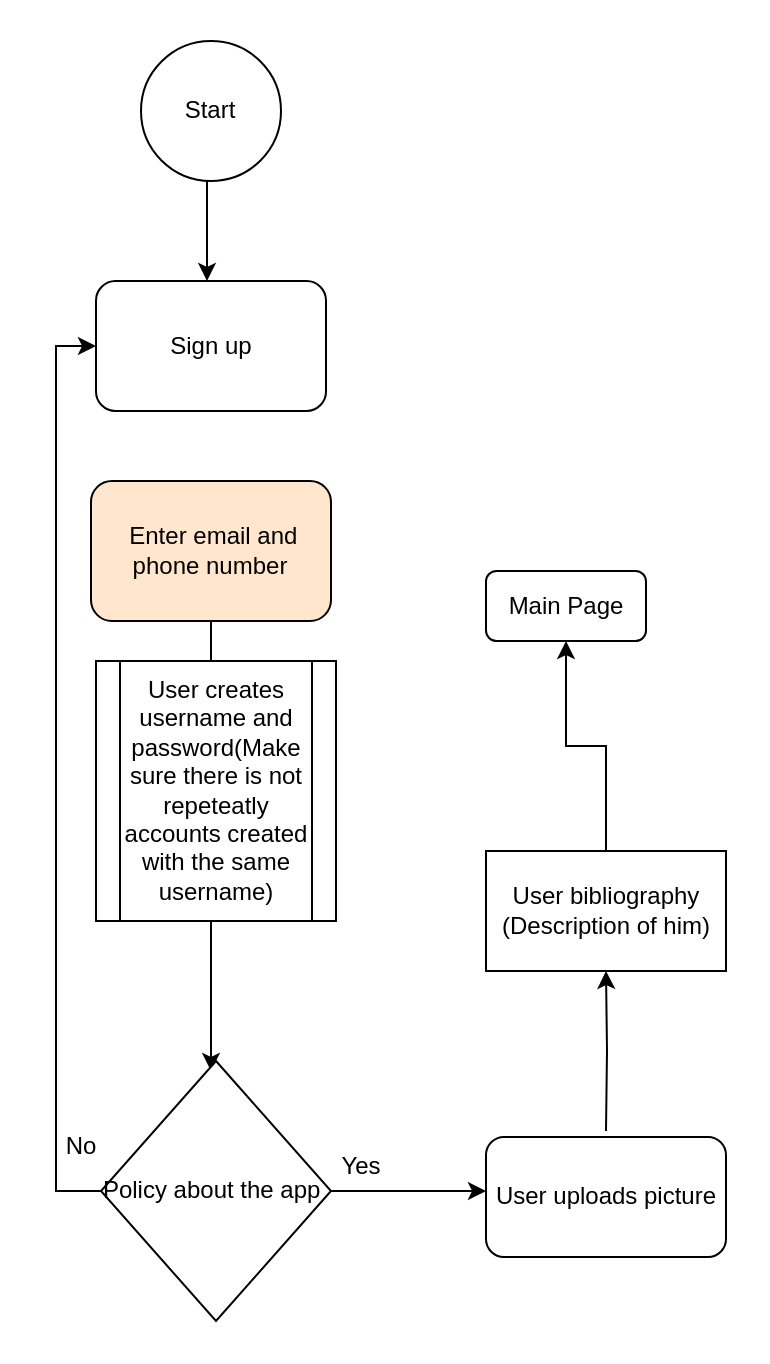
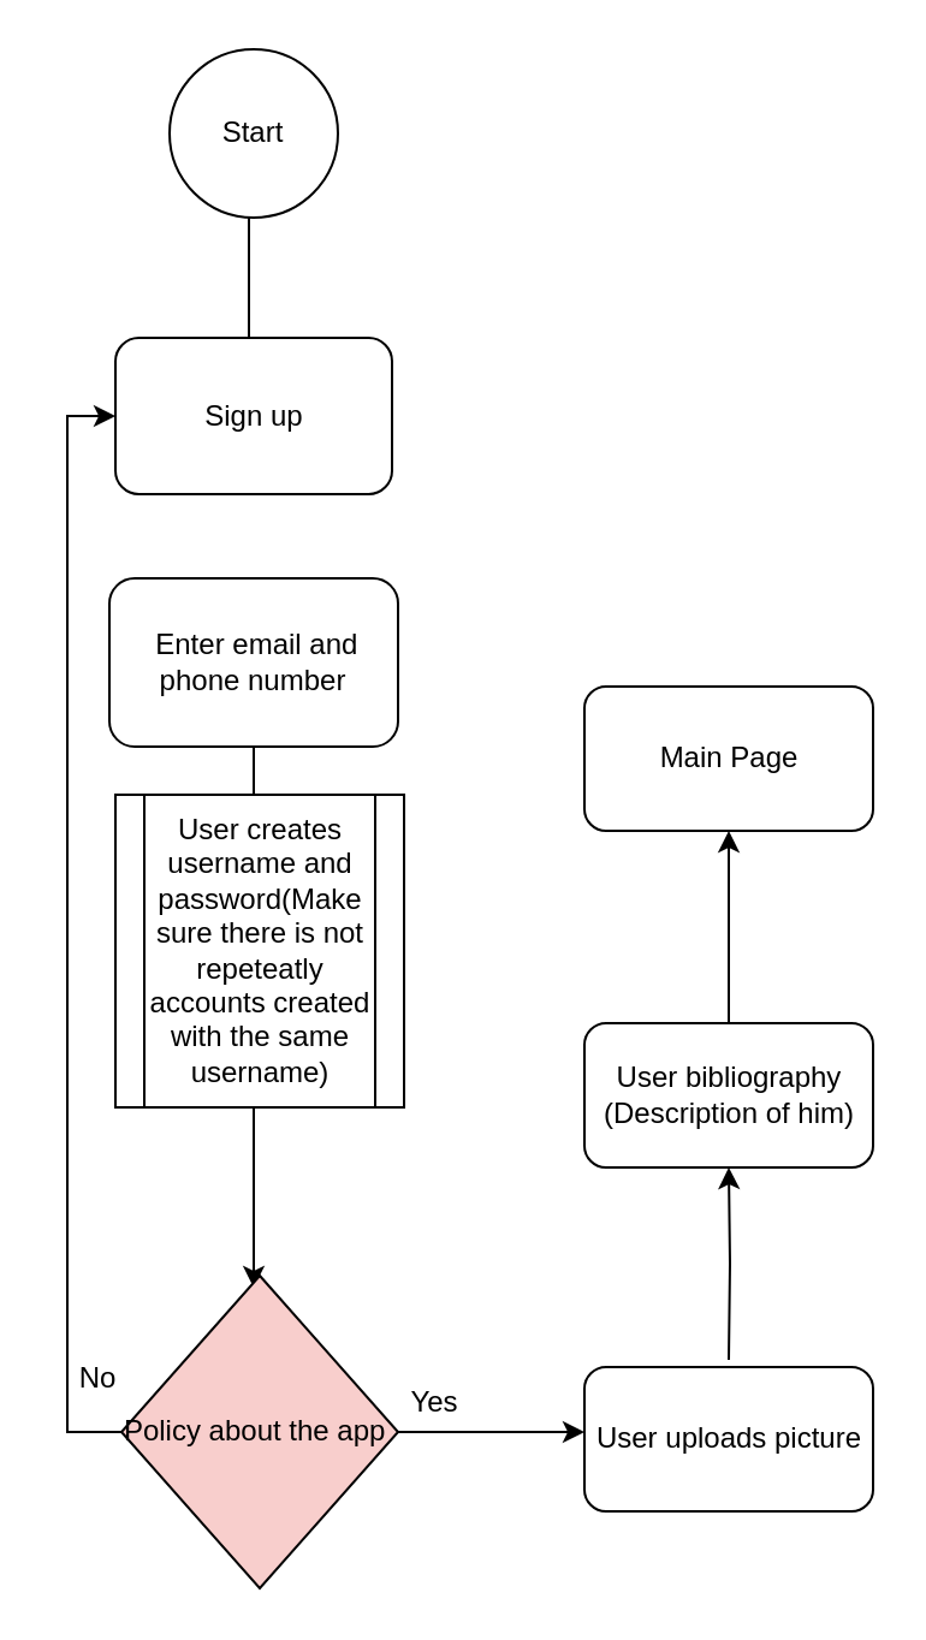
- <mxCell id="2" value="" style="edgeStyle=orthogonalEdgeStyle;rounded=0;orthogonalLoop=1;jettySize=auto;html=1;" parent="1" source="3" target="4" edge="1"><mxGeometry relative="1" as="geometry"><Array as="points"><mxPoint x="103" y="130" /><mxPoint x="103" y="130" /></Array></mxGeometry></mxCell>
+ <mxCell id="2" value="" style="edgeStyle=orthogonalEdgeStyle;rounded=0;orthogonalLoop=1;jettySize=auto;html=1;endArrow=none;" parent="1" source="3" target="4" edge="1"><mxGeometry relative="1" as="geometry"><Array as="points"><mxPoint x="103" y="130" /><mxPoint x="103" y="130" /></Array></mxGeometry></mxCell>
- <mxCell id="6" value="&amp;nbsp;Enter email and phone number" style="rounded=1;whiteSpace=wrap;html=1;fillColor=#ffe6cc;" parent="1" vertex="1"><mxGeometry x="45" y="240" width="120" height="70" as="geometry" /></mxCell>
+ <mxCell id="6" value="&amp;nbsp;Enter email and phone number" style="rounded=1;whiteSpace=wrap;html=1;" parent="1" vertex="1"><mxGeometry x="45" y="240" width="120" height="70" as="geometry" /></mxCell>
- <mxCell id="18" value="Main Page" style="rounded=1;whiteSpace=wrap;html=1;" vertex="1" parent="1"><mxGeometry x="242.5" y="285" width="80" height="35" as="geometry" /></mxCell>
+ <mxCell id="18" value="Main Page" style="rounded=1;whiteSpace=wrap;html=1;" vertex="1" parent="1"><mxGeometry x="242.5" y="285" width="120" height="60" as="geometry" /></mxCell>
- <mxCell id="15" value="User bibliography (Description of him)" style="whiteSpace=wrap;html=1;rounded=0;" parent="1" vertex="1"><mxGeometry x="242.5" y="425" width="120" height="60" as="geometry" /></mxCell>
+ <mxCell id="15" value="User bibliography (Description of him)" style="rounded=1;whiteSpace=wrap;html=1;" parent="1" vertex="1"><mxGeometry x="242.5" y="425" width="120" height="60" as="geometry" /></mxCell>
- <mxCell id="10" value="Policy about the app&amp;nbsp;" style="rhombus;whiteSpace=wrap;html=1;" parent="1" vertex="1"><mxGeometry x="50" y="530" width="115" height="130" as="geometry" /></mxCell>
+ <mxCell id="10" value="Policy about the app&amp;nbsp;" style="rhombus;whiteSpace=wrap;html=1;fillColor=#f8cecc;" parent="1" vertex="1"><mxGeometry x="50" y="530" width="115" height="130" as="geometry" /></mxCell>
